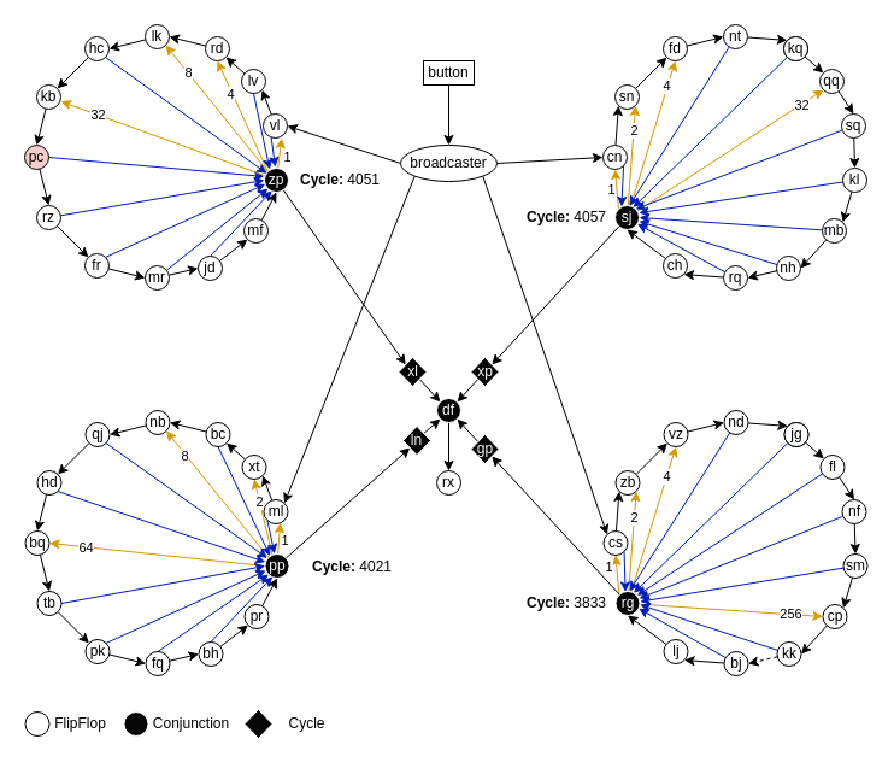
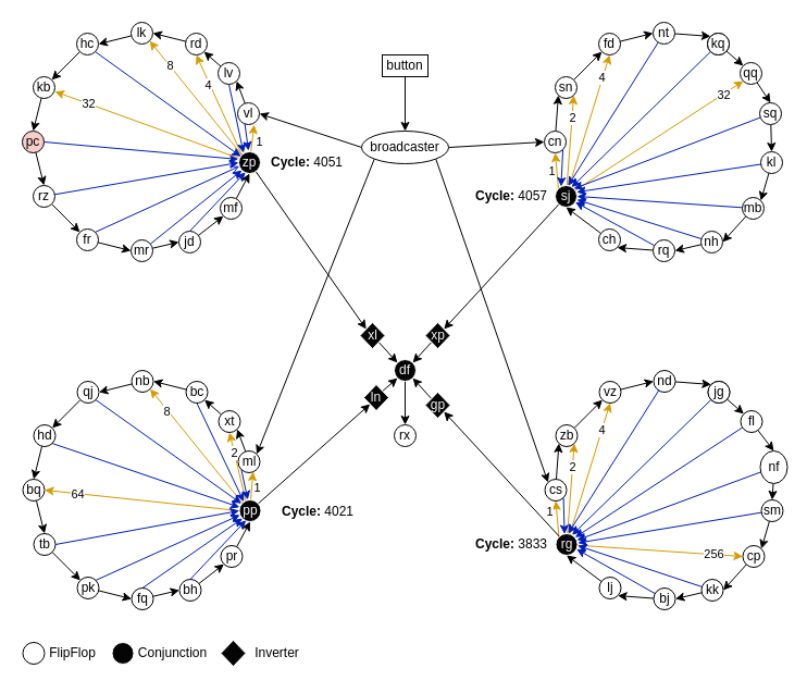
- <mxCell id="83" style="edgeStyle=none;rounded=0;orthogonalLoop=1;jettySize=auto;html=1;exitX=1;exitY=0;exitDx=0;exitDy=0;entryX=0.033;entryY=0.665;entryDx=0;entryDy=0;entryPerimeter=0;fillColor=#0050ef;strokeColor=#001DBC;" parent="1" source="19" target="34" edge="1"><mxGeometry relative="1" as="geometry" /></mxCell>
+ <mxCell id="83" style="edgeStyle=none;rounded=0;orthogonalLoop=1;jettySize=auto;html=1;exitX=1;exitY=0;exitDx=0;exitDy=0;entryX=0.033;entryY=0.665;entryDx=0;entryDy=0;entryPerimeter=0;fillColor=#0050ef;strokeColor=#001DBC;endArrow=open;" parent="1" source="19" target="34" edge="1"><mxGeometry relative="1" as="geometry" /></mxCell>
- <mxCell id="165" value="nf" style="ellipse;whiteSpace=wrap;html=1;" parent="1" vertex="1"><mxGeometry x="698.5" y="414" width="20" height="20" as="geometry" /></mxCell>
+ <mxCell id="165" value="nf" style="ellipse;whiteSpace=wrap;html=1;" parent="1" vertex="1"><mxGeometry x="698.5" y="414" width="25" height="30" as="geometry" /></mxCell>
- <mxCell id="157" style="edgeStyle=none;rounded=0;orthogonalLoop=1;jettySize=auto;html=1;entryX=1;entryY=0.5;entryDx=0;entryDy=0;dashed=1;" parent="1" source="158" target="156" edge="1"><mxGeometry relative="1" as="geometry" /></mxCell>
+ <mxCell id="157" style="edgeStyle=none;rounded=0;orthogonalLoop=1;jettySize=auto;html=1;entryX=1;entryY=0.5;entryDx=0;entryDy=0;" parent="1" source="158" target="156" edge="1"><mxGeometry relative="1" as="geometry" /></mxCell>
- <mxCell id="197" value="Cycle" style="text;html=1;align=center;verticalAlign=middle;resizable=0;points=[];autosize=1;strokeColor=none;fillColor=none;" parent="1" vertex="1"><mxGeometry x="223.5" y="585" width="60" height="30" as="geometry" /></mxCell>
+ <mxCell id="197" value="Inverter" style="text;html=1;align=center;verticalAlign=middle;resizable=0;points=[];autosize=1;strokeColor=none;fillColor=none;" parent="1" vertex="1"><mxGeometry x="223.5" y="585" width="60" height="30" as="geometry" /></mxCell>
